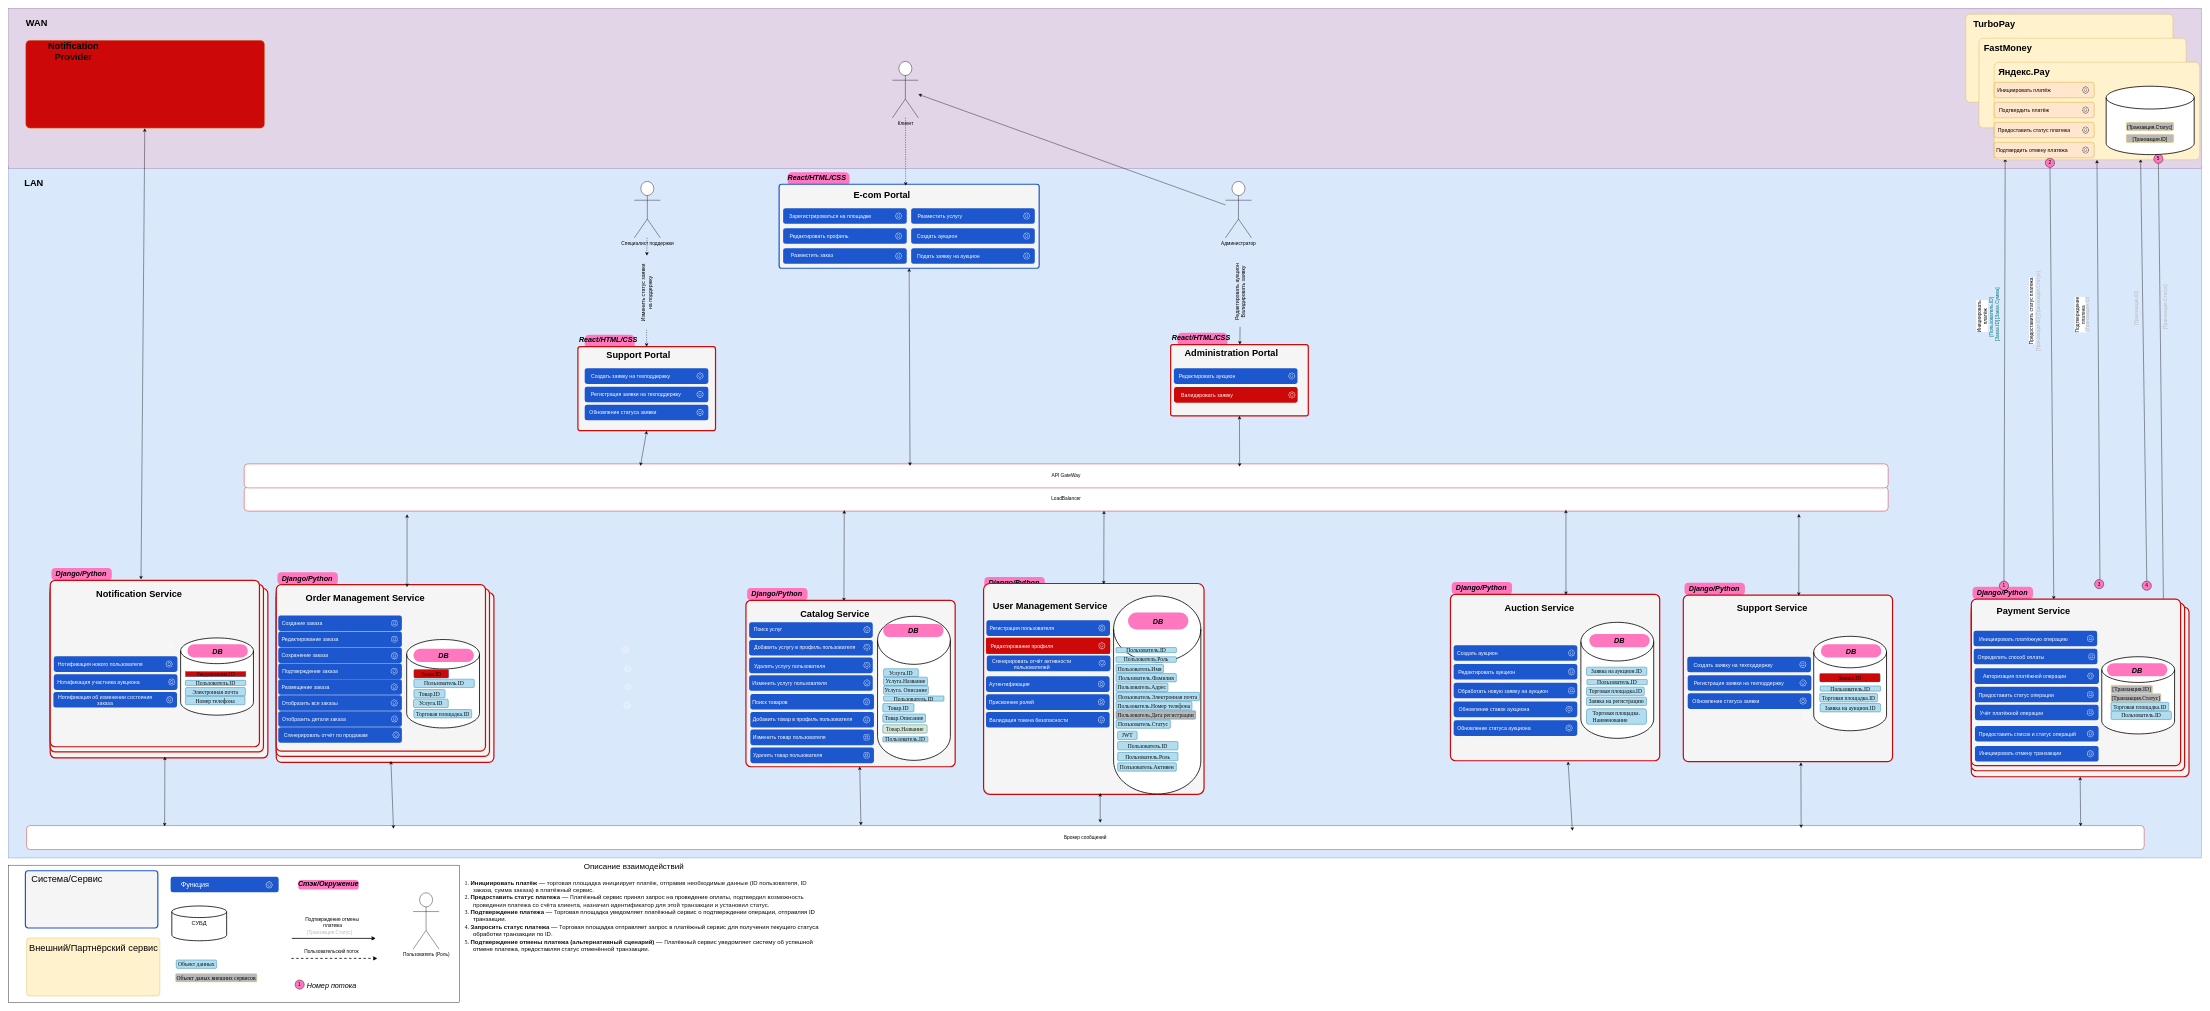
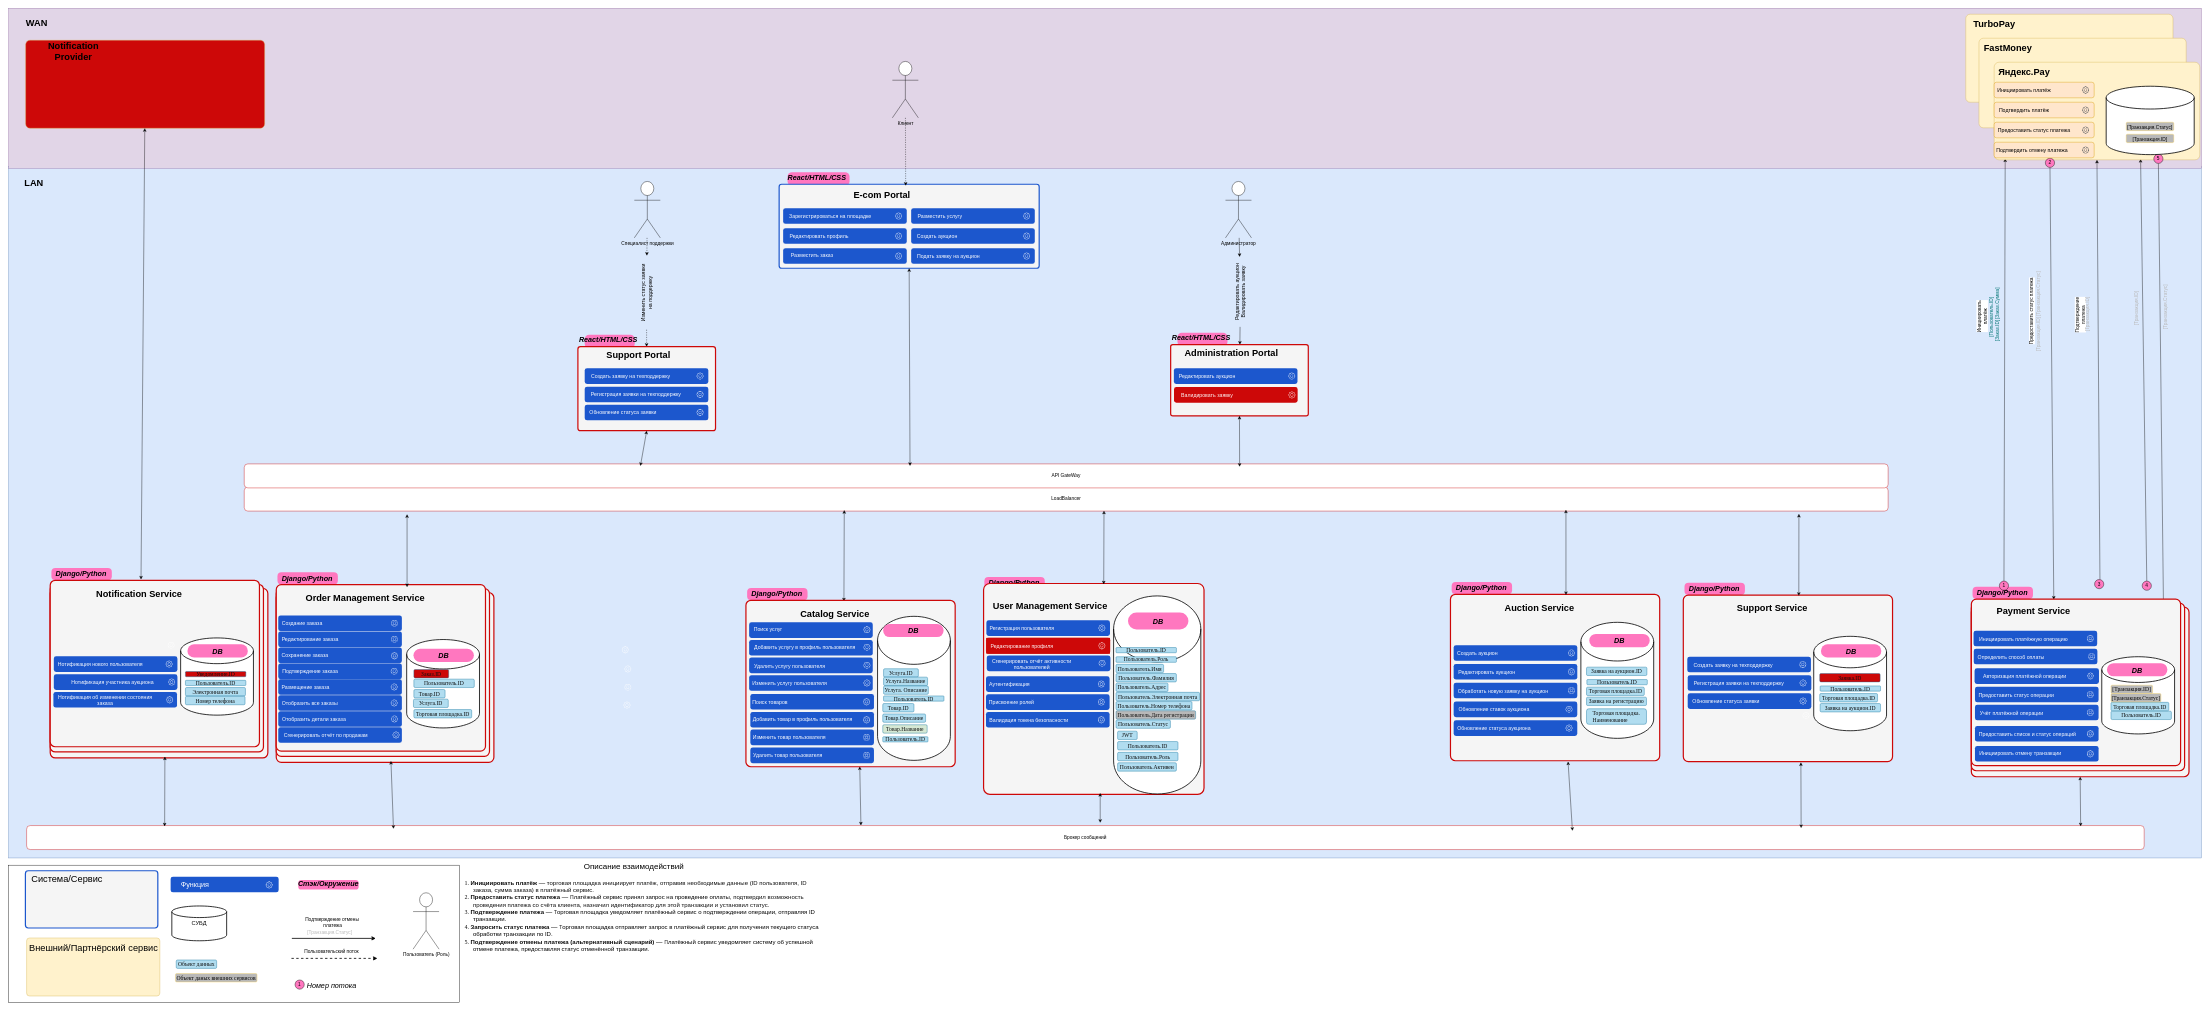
- <mxCell id="172" value="" style="endArrow=classic;html=1;rounded=0;" parent="169" source="170" target="21" edge="1"><mxGeometry width="50" height="50" relative="1" as="geometry"><mxPoint x="-975.385" y="179" as="sourcePoint" /><mxPoint x="-974.385" y="446" as="targetPoint" /></mxGeometry></mxCell>
+ <mxCell id="172" value="" style="endArrow=classic;html=1;rounded=0;" parent="169" source="170" target="173" edge="1"><mxGeometry width="50" height="50" relative="1" as="geometry"><mxPoint x="-975.385" y="179" as="sourcePoint" /><mxPoint x="-974.385" y="446" as="targetPoint" /></mxGeometry></mxCell>
- <mxCell id="291" value="&lt;p style=&quot;margin: 0px 0px 0px 13px; text-indent: -13px; font-variant-numeric: normal; font-variant-east-asian: normal; font-variant-alternates: normal; font-kerning: auto; font-optical-sizing: auto; font-feature-settings: normal; font-variation-settings: normal; font-variant-position: normal; font-stretch: normal; font-size: 14px; line-height: normal; color: rgb(14, 14, 14); text-align: start;&quot; class=&quot;p1&quot;&gt;&lt;font face=&quot;Times New Roman&quot;&gt;Уведомление.ID&lt;/font&gt;&lt;/p&gt;" style="whiteSpace=wrap;html=1;fillColor=#CD0808;strokeColor=#10739e;rounded=0;" parent="260" vertex="1"><mxGeometry x="363" y="264" width="151" height="13" as="geometry" /></mxCell>
+ <mxCell id="291" value="&lt;p style=&quot;margin: 0px 0px 0px 13px; text-indent: -13px; font-variant-numeric: normal; font-variant-east-asian: normal; font-variant-alternates: normal; font-kerning: auto; font-optical-sizing: auto; font-feature-settings: normal; font-variation-settings: normal; font-variant-position: normal; font-stretch: normal; font-size: 14px; line-height: normal; color: rgb(14, 14, 14); text-align: start;&quot; class=&quot;p1&quot;&gt;&lt;font face=&quot;Times New Roman&quot;&gt;Уведомление.ID&lt;/font&gt;&lt;/p&gt;" style="rounded=1;whiteSpace=wrap;html=1;fillColor=#CD0808;strokeColor=#10739e;" parent="260" vertex="1"><mxGeometry x="363" y="264" width="151" height="13" as="geometry" /></mxCell>
- <mxCell id="288" value="Нотификация участника аукциона" style="text;html=1;align=center;verticalAlign=middle;whiteSpace=wrap;rounded=1;fontSize=13;fontColor=#FFFFFF;strokeColor=none;" parent="285" vertex="1"><mxGeometry x="3" y="4.5" width="218" height="30" as="geometry" /></mxCell>
+ <mxCell id="288" value="Нотификация участника аукциона" style="text;html=1;align=center;verticalAlign=middle;whiteSpace=wrap;rounded=1;fontSize=13;fontColor=#FFFFFF;strokeColor=none;" parent="285" vertex="1"><mxGeometry x="38" y="4.5" width="218" height="30" as="geometry" /></mxCell>
